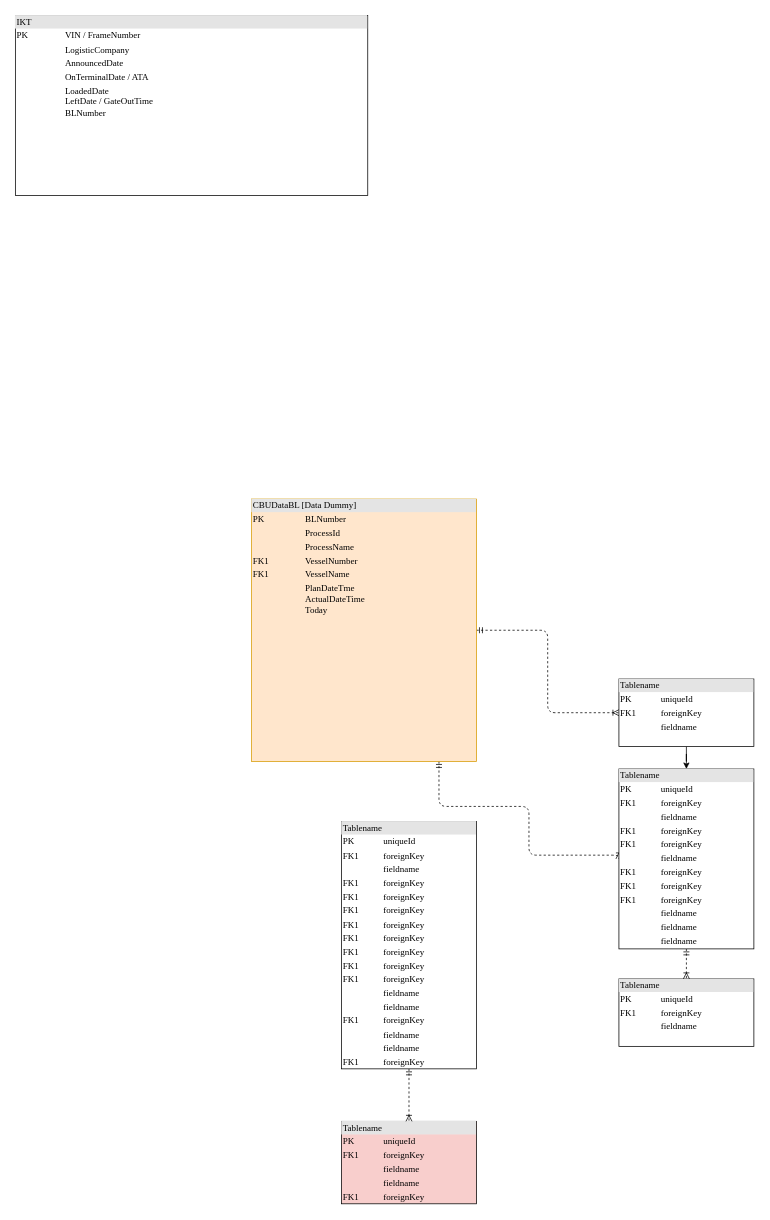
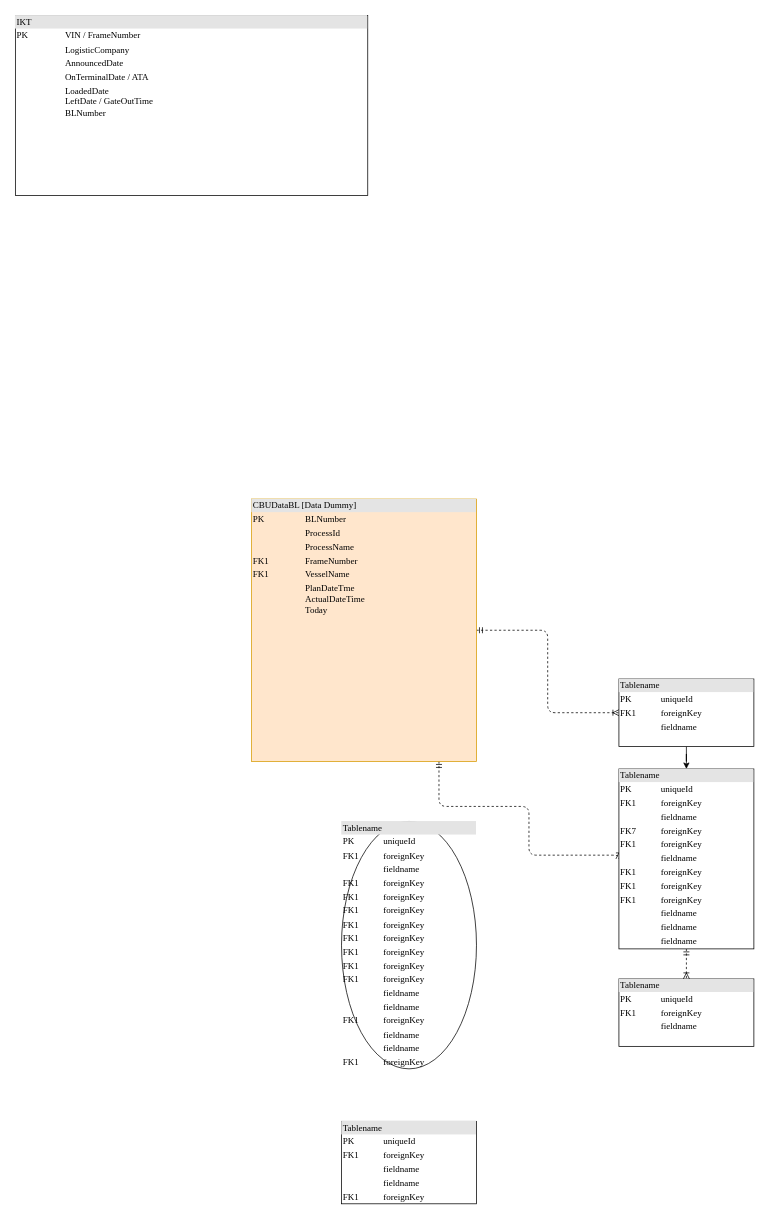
- <mxCell id="4" value="&lt;div style=&quot;box-sizing: border-box ; width: 100% ; background: #e4e4e4 ; padding: 2px&quot;&gt;CBUDataBL [Data Dummy]&lt;/div&gt;&lt;table style=&quot;width: 100% ; font-size: 1em&quot; cellpadding=&quot;2&quot; cellspacing=&quot;0&quot;&gt;&lt;tbody&gt;&lt;tr&gt;&lt;td&gt;PK&lt;/td&gt;&lt;td&gt;BLNumber&lt;/td&gt;&lt;/tr&gt;&lt;tr&gt;&lt;td&gt;&lt;/td&gt;&lt;td&gt;ProcessId&lt;/td&gt;&lt;/tr&gt;&lt;tr&gt;&lt;td&gt;&lt;br&gt;&lt;/td&gt;&lt;td&gt;ProcessName&lt;/td&gt;&lt;/tr&gt;&lt;tr&gt;&lt;td&gt;FK1&lt;br&gt;&lt;/td&gt;&lt;td&gt;VesselNumber&lt;/td&gt;&lt;/tr&gt;&lt;tr&gt;&lt;td&gt;FK1&lt;br&gt;&lt;/td&gt;&lt;td&gt;VesselName&lt;/td&gt;&lt;/tr&gt;&lt;tr&gt;&lt;td&gt;&lt;br&gt;&lt;/td&gt;&lt;td&gt;PlanDateTme&lt;br&gt;ActualDateTime&lt;br&gt;Today&lt;/td&gt;&lt;/tr&gt;&lt;tr&gt;&lt;td&gt;&lt;br&gt;&lt;/td&gt;&lt;td&gt;&lt;br&gt;&lt;/td&gt;&lt;/tr&gt;&lt;tr&gt;&lt;td&gt;&lt;br&gt;&lt;/td&gt;&lt;td&gt;&lt;br&gt;&lt;/td&gt;&lt;/tr&gt;&lt;tr&gt;&lt;td&gt;&lt;br&gt;&lt;/td&gt;&lt;td&gt;&lt;br&gt;&lt;/td&gt;&lt;/tr&gt;&lt;/tbody&gt;&lt;/table&gt;" style="verticalAlign=top;align=left;overflow=fill;html=1;rounded=0;shadow=0;comic=0;labelBackgroundColor=none;strokeColor=#d79b00;strokeWidth=1;fillColor=#ffe6cc;fontFamily=Verdana;fontSize=12;" parent="1" vertex="1"><mxGeometry x="335" y="665" width="300" height="350" as="geometry" /></mxCell>
+ <mxCell id="4" value="&lt;div style=&quot;box-sizing: border-box ; width: 100% ; background: #e4e4e4 ; padding: 2px&quot;&gt;CBUDataBL [Data Dummy]&lt;/div&gt;&lt;table style=&quot;width: 100% ; font-size: 1em&quot; cellpadding=&quot;2&quot; cellspacing=&quot;0&quot;&gt;&lt;tbody&gt;&lt;tr&gt;&lt;td&gt;PK&lt;/td&gt;&lt;td&gt;BLNumber&lt;/td&gt;&lt;/tr&gt;&lt;tr&gt;&lt;td&gt;&lt;/td&gt;&lt;td&gt;ProcessId&lt;/td&gt;&lt;/tr&gt;&lt;tr&gt;&lt;td&gt;&lt;br&gt;&lt;/td&gt;&lt;td&gt;ProcessName&lt;/td&gt;&lt;/tr&gt;&lt;tr&gt;&lt;td&gt;FK1&lt;br&gt;&lt;/td&gt;&lt;td&gt;FrameNumber&lt;/td&gt;&lt;/tr&gt;&lt;tr&gt;&lt;td&gt;FK1&lt;br&gt;&lt;/td&gt;&lt;td&gt;VesselName&lt;/td&gt;&lt;/tr&gt;&lt;tr&gt;&lt;td&gt;&lt;br&gt;&lt;/td&gt;&lt;td&gt;PlanDateTme&lt;br&gt;ActualDateTime&lt;br&gt;Today&lt;/td&gt;&lt;/tr&gt;&lt;tr&gt;&lt;td&gt;&lt;br&gt;&lt;/td&gt;&lt;td&gt;&lt;br&gt;&lt;/td&gt;&lt;/tr&gt;&lt;tr&gt;&lt;td&gt;&lt;br&gt;&lt;/td&gt;&lt;td&gt;&lt;br&gt;&lt;/td&gt;&lt;/tr&gt;&lt;tr&gt;&lt;td&gt;&lt;br&gt;&lt;/td&gt;&lt;td&gt;&lt;br&gt;&lt;/td&gt;&lt;/tr&gt;&lt;/tbody&gt;&lt;/table&gt;" style="verticalAlign=top;align=left;overflow=fill;html=1;rounded=0;shadow=0;comic=0;labelBackgroundColor=none;strokeColor=#d79b00;strokeWidth=1;fillColor=#ffe6cc;fontFamily=Verdana;fontSize=12;" parent="1" vertex="1"><mxGeometry x="335" y="665" width="300" height="350" as="geometry" /></mxCell>
- <mxCell id="10" value="&lt;div style=&quot;box-sizing: border-box ; width: 100% ; background: #e4e4e4 ; padding: 2px&quot;&gt;Tablename&lt;/div&gt;&lt;table style=&quot;width: 100% ; font-size: 1em&quot; cellpadding=&quot;2&quot; cellspacing=&quot;0&quot;&gt;&lt;tbody&gt;&lt;tr&gt;&lt;td&gt;PK&lt;/td&gt;&lt;td&gt;uniqueId&lt;/td&gt;&lt;/tr&gt;&lt;tr&gt;&lt;td&gt;FK1&lt;/td&gt;&lt;td&gt;foreignKey&lt;/td&gt;&lt;/tr&gt;&lt;tr&gt;&lt;td&gt;&lt;/td&gt;&lt;td&gt;fieldname&lt;/td&gt;&lt;/tr&gt;&lt;tr&gt;&lt;td&gt;FK1&lt;br&gt;&lt;/td&gt;&lt;td&gt;foreignKey&lt;br&gt;&lt;/td&gt;&lt;/tr&gt;&lt;tr&gt;&lt;td&gt;FK1&lt;br&gt;&lt;/td&gt;&lt;td&gt;foreignKey&lt;br&gt;&lt;/td&gt;&lt;/tr&gt;&lt;tr&gt;&lt;td&gt;&lt;br&gt;&lt;/td&gt;&lt;td&gt;fieldname&lt;br&gt;&lt;/td&gt;&lt;/tr&gt;&lt;tr&gt;&lt;td&gt;FK1&lt;br&gt;&lt;/td&gt;&lt;td&gt;foreignKey&lt;br&gt;&lt;/td&gt;&lt;/tr&gt;&lt;tr&gt;&lt;td&gt;FK1&lt;br&gt;&lt;/td&gt;&lt;td&gt;foreignKey&lt;br&gt;&lt;/td&gt;&lt;/tr&gt;&lt;tr&gt;&lt;td&gt;FK1&lt;br&gt;&lt;/td&gt;&lt;td&gt;foreignKey&lt;br&gt;&lt;/td&gt;&lt;/tr&gt;&lt;tr&gt;&lt;td&gt;&lt;br&gt;&lt;/td&gt;&lt;td&gt;fieldname&lt;br&gt;&lt;/td&gt;&lt;/tr&gt;&lt;tr&gt;&lt;td&gt;&lt;br&gt;&lt;/td&gt;&lt;td&gt;fieldname&lt;br&gt;&lt;/td&gt;&lt;/tr&gt;&lt;tr&gt;&lt;td&gt;&lt;br&gt;&lt;/td&gt;&lt;td&gt;fieldname&lt;br&gt;&lt;/td&gt;&lt;/tr&gt;&lt;/tbody&gt;&lt;/table&gt;" style="verticalAlign=top;align=left;overflow=fill;html=1;rounded=0;shadow=0;comic=0;labelBackgroundColor=none;strokeColor=#000000;strokeWidth=1;fillColor=#ffffff;fontFamily=Verdana;fontSize=12;fontColor=#000000;" parent="1" vertex="1"><mxGeometry x="825" y="1025" width="180" height="240" as="geometry" /></mxCell>
+ <mxCell id="10" value="&lt;div style=&quot;box-sizing: border-box ; width: 100% ; background: #e4e4e4 ; padding: 2px&quot;&gt;Tablename&lt;/div&gt;&lt;table style=&quot;width: 100% ; font-size: 1em&quot; cellpadding=&quot;2&quot; cellspacing=&quot;0&quot;&gt;&lt;tbody&gt;&lt;tr&gt;&lt;td&gt;PK&lt;/td&gt;&lt;td&gt;uniqueId&lt;/td&gt;&lt;/tr&gt;&lt;tr&gt;&lt;td&gt;FK1&lt;/td&gt;&lt;td&gt;foreignKey&lt;/td&gt;&lt;/tr&gt;&lt;tr&gt;&lt;td&gt;&lt;/td&gt;&lt;td&gt;fieldname&lt;/td&gt;&lt;/tr&gt;&lt;tr&gt;&lt;td&gt;FK7&lt;br&gt;&lt;/td&gt;&lt;td&gt;foreignKey&lt;br&gt;&lt;/td&gt;&lt;/tr&gt;&lt;tr&gt;&lt;td&gt;FK1&lt;br&gt;&lt;/td&gt;&lt;td&gt;foreignKey&lt;br&gt;&lt;/td&gt;&lt;/tr&gt;&lt;tr&gt;&lt;td&gt;&lt;br&gt;&lt;/td&gt;&lt;td&gt;fieldname&lt;br&gt;&lt;/td&gt;&lt;/tr&gt;&lt;tr&gt;&lt;td&gt;FK1&lt;br&gt;&lt;/td&gt;&lt;td&gt;foreignKey&lt;br&gt;&lt;/td&gt;&lt;/tr&gt;&lt;tr&gt;&lt;td&gt;FK1&lt;br&gt;&lt;/td&gt;&lt;td&gt;foreignKey&lt;br&gt;&lt;/td&gt;&lt;/tr&gt;&lt;tr&gt;&lt;td&gt;FK1&lt;br&gt;&lt;/td&gt;&lt;td&gt;foreignKey&lt;br&gt;&lt;/td&gt;&lt;/tr&gt;&lt;tr&gt;&lt;td&gt;&lt;br&gt;&lt;/td&gt;&lt;td&gt;fieldname&lt;br&gt;&lt;/td&gt;&lt;/tr&gt;&lt;tr&gt;&lt;td&gt;&lt;br&gt;&lt;/td&gt;&lt;td&gt;fieldname&lt;br&gt;&lt;/td&gt;&lt;/tr&gt;&lt;tr&gt;&lt;td&gt;&lt;br&gt;&lt;/td&gt;&lt;td&gt;fieldname&lt;br&gt;&lt;/td&gt;&lt;/tr&gt;&lt;/tbody&gt;&lt;/table&gt;" style="verticalAlign=top;align=left;overflow=fill;html=1;rounded=0;shadow=0;comic=0;labelBackgroundColor=none;strokeColor=#000000;strokeWidth=1;fillColor=#ffffff;fontFamily=Verdana;fontSize=12;fontColor=#000000;" parent="1" vertex="1"><mxGeometry x="825" y="1025" width="180" height="240" as="geometry" /></mxCell>
- <mxCell id="7" value="&lt;div style=&quot;box-sizing: border-box ; width: 100% ; background: #e4e4e4 ; padding: 2px&quot;&gt;Tablename&lt;/div&gt;&lt;table style=&quot;width: 100% ; font-size: 1em&quot; cellpadding=&quot;2&quot; cellspacing=&quot;0&quot;&gt;&lt;tbody&gt;&lt;tr&gt;&lt;td&gt;PK&lt;/td&gt;&lt;td&gt;uniqueId&lt;/td&gt;&lt;/tr&gt;&lt;tr&gt;&lt;td&gt;FK1&lt;/td&gt;&lt;td&gt;foreignKey&lt;/td&gt;&lt;/tr&gt;&lt;tr&gt;&lt;td&gt;&lt;/td&gt;&lt;td&gt;fieldname&lt;/td&gt;&lt;/tr&gt;&lt;tr&gt;&lt;td&gt;FK1&lt;br&gt;&lt;/td&gt;&lt;td&gt;foreignKey&lt;br&gt;&lt;/td&gt;&lt;/tr&gt;&lt;tr&gt;&lt;td&gt;FK1&lt;br&gt;&lt;/td&gt;&lt;td&gt;foreignKey&lt;br&gt;&lt;/td&gt;&lt;/tr&gt;&lt;tr&gt;&lt;td&gt;FK1&lt;br&gt;&lt;/td&gt;&lt;td&gt;foreignKey&lt;br&gt;&lt;/td&gt;&lt;/tr&gt;&lt;tr&gt;&lt;td&gt;FK1&lt;br&gt;&lt;/td&gt;&lt;td&gt;foreignKey&lt;br&gt;&lt;/td&gt;&lt;/tr&gt;&lt;tr&gt;&lt;td&gt;FK1&lt;br&gt;&lt;/td&gt;&lt;td&gt;foreignKey&lt;br&gt;&lt;/td&gt;&lt;/tr&gt;&lt;tr&gt;&lt;td&gt;FK1&lt;br&gt;&lt;/td&gt;&lt;td&gt;foreignKey&lt;br&gt;&lt;/td&gt;&lt;/tr&gt;&lt;tr&gt;&lt;td&gt;FK1&lt;br&gt;&lt;/td&gt;&lt;td&gt;foreignKey&lt;br&gt;&lt;/td&gt;&lt;/tr&gt;&lt;tr&gt;&lt;td&gt;FK1&lt;br&gt;&lt;/td&gt;&lt;td&gt;foreignKey&lt;br&gt;&lt;/td&gt;&lt;/tr&gt;&lt;tr&gt;&lt;td&gt;&lt;br&gt;&lt;/td&gt;&lt;td&gt;fieldname&lt;br&gt;&lt;/td&gt;&lt;/tr&gt;&lt;tr&gt;&lt;td&gt;&lt;br&gt;&lt;/td&gt;&lt;td&gt;fieldname&lt;br&gt;&lt;/td&gt;&lt;/tr&gt;&lt;tr&gt;&lt;td&gt;FK1&lt;br&gt;&lt;/td&gt;&lt;td&gt;foreignKey&lt;br&gt;&lt;/td&gt;&lt;/tr&gt;&lt;tr&gt;&lt;td&gt;&lt;br&gt;&lt;/td&gt;&lt;td&gt;fieldname&lt;br&gt;&lt;/td&gt;&lt;/tr&gt;&lt;tr&gt;&lt;td&gt;&lt;br&gt;&lt;/td&gt;&lt;td&gt;fieldname&lt;br&gt;&lt;/td&gt;&lt;/tr&gt;&lt;tr&gt;&lt;td&gt;FK1&lt;br&gt;&lt;/td&gt;&lt;td&gt;foreignKey&lt;br&gt;&lt;/td&gt;&lt;/tr&gt;&lt;/tbody&gt;&lt;/table&gt;" style="verticalAlign=top;align=left;overflow=fill;html=1;rounded=0;shadow=0;comic=0;labelBackgroundColor=none;strokeColor=#000000;strokeWidth=1;fillColor=#ffffff;fontFamily=Verdana;fontSize=12;fontColor=#000000;" parent="1" vertex="1"><mxGeometry x="455" y="1095" width="180" height="330" as="geometry" /></mxCell>
+ <mxCell id="7" value="&lt;div style=&quot;box-sizing: border-box ; width: 100% ; background: #e4e4e4 ; padding: 2px&quot;&gt;Tablename&lt;/div&gt;&lt;table style=&quot;width: 100% ; font-size: 1em&quot; cellpadding=&quot;2&quot; cellspacing=&quot;0&quot;&gt;&lt;tbody&gt;&lt;tr&gt;&lt;td&gt;PK&lt;/td&gt;&lt;td&gt;uniqueId&lt;/td&gt;&lt;/tr&gt;&lt;tr&gt;&lt;td&gt;FK1&lt;/td&gt;&lt;td&gt;foreignKey&lt;/td&gt;&lt;/tr&gt;&lt;tr&gt;&lt;td&gt;&lt;/td&gt;&lt;td&gt;fieldname&lt;/td&gt;&lt;/tr&gt;&lt;tr&gt;&lt;td&gt;FK1&lt;br&gt;&lt;/td&gt;&lt;td&gt;foreignKey&lt;br&gt;&lt;/td&gt;&lt;/tr&gt;&lt;tr&gt;&lt;td&gt;FK1&lt;br&gt;&lt;/td&gt;&lt;td&gt;foreignKey&lt;br&gt;&lt;/td&gt;&lt;/tr&gt;&lt;tr&gt;&lt;td&gt;FK1&lt;br&gt;&lt;/td&gt;&lt;td&gt;foreignKey&lt;br&gt;&lt;/td&gt;&lt;/tr&gt;&lt;tr&gt;&lt;td&gt;FK1&lt;br&gt;&lt;/td&gt;&lt;td&gt;foreignKey&lt;br&gt;&lt;/td&gt;&lt;/tr&gt;&lt;tr&gt;&lt;td&gt;FK1&lt;br&gt;&lt;/td&gt;&lt;td&gt;foreignKey&lt;br&gt;&lt;/td&gt;&lt;/tr&gt;&lt;tr&gt;&lt;td&gt;FK1&lt;br&gt;&lt;/td&gt;&lt;td&gt;foreignKey&lt;br&gt;&lt;/td&gt;&lt;/tr&gt;&lt;tr&gt;&lt;td&gt;FK1&lt;br&gt;&lt;/td&gt;&lt;td&gt;foreignKey&lt;br&gt;&lt;/td&gt;&lt;/tr&gt;&lt;tr&gt;&lt;td&gt;FK1&lt;br&gt;&lt;/td&gt;&lt;td&gt;foreignKey&lt;br&gt;&lt;/td&gt;&lt;/tr&gt;&lt;tr&gt;&lt;td&gt;&lt;br&gt;&lt;/td&gt;&lt;td&gt;fieldname&lt;br&gt;&lt;/td&gt;&lt;/tr&gt;&lt;tr&gt;&lt;td&gt;&lt;br&gt;&lt;/td&gt;&lt;td&gt;fieldname&lt;br&gt;&lt;/td&gt;&lt;/tr&gt;&lt;tr&gt;&lt;td&gt;FK1&lt;br&gt;&lt;/td&gt;&lt;td&gt;foreignKey&lt;br&gt;&lt;/td&gt;&lt;/tr&gt;&lt;tr&gt;&lt;td&gt;&lt;br&gt;&lt;/td&gt;&lt;td&gt;fieldname&lt;br&gt;&lt;/td&gt;&lt;/tr&gt;&lt;tr&gt;&lt;td&gt;&lt;br&gt;&lt;/td&gt;&lt;td&gt;fieldname&lt;br&gt;&lt;/td&gt;&lt;/tr&gt;&lt;tr&gt;&lt;td&gt;FK1&lt;br&gt;&lt;/td&gt;&lt;td&gt;foreignKey&lt;br&gt;&lt;/td&gt;&lt;/tr&gt;&lt;/tbody&gt;&lt;/table&gt;" style="ellipse;verticalAlign=top;align=left;overflow=fill;html=1;shadow=0;comic=0;labelBackgroundColor=none;strokeColor=#000000;strokeWidth=1;fillColor=#ffffff;fontFamily=Verdana;fontSize=12;fontColor=#000000;" parent="1" vertex="1"><mxGeometry x="455" y="1095" width="180" height="330" as="geometry" /></mxCell>
- <mxCell id="6" style="edgeStyle=orthogonalEdgeStyle;html=1;entryX=0.5;entryY=0;labelBackgroundColor=none;startArrow=ERmandOne;endArrow=ERoneToMany;fontFamily=Verdana;fontSize=12;align=left;dashed=1;" parent="1" source="7" target="5" edge="1"><mxGeometry relative="1" as="geometry" /></mxCell>
- <mxCell id="5" value="&lt;div style=&quot;box-sizing: border-box ; width: 100% ; background: #e4e4e4 ; padding: 2px&quot;&gt;Tablename&lt;/div&gt;&lt;table style=&quot;width: 100% ; font-size: 1em&quot; cellpadding=&quot;2&quot; cellspacing=&quot;0&quot;&gt;&lt;tbody&gt;&lt;tr&gt;&lt;td&gt;PK&lt;/td&gt;&lt;td&gt;uniqueId&lt;/td&gt;&lt;/tr&gt;&lt;tr&gt;&lt;td&gt;FK1&lt;/td&gt;&lt;td&gt;foreignKey&lt;/td&gt;&lt;/tr&gt;&lt;tr&gt;&lt;td&gt;&lt;/td&gt;&lt;td&gt;fieldname&lt;/td&gt;&lt;/tr&gt;&lt;tr&gt;&lt;td&gt;&lt;br&gt;&lt;/td&gt;&lt;td&gt;fieldname&lt;br&gt;&lt;/td&gt;&lt;/tr&gt;&lt;tr&gt;&lt;td&gt;FK1&lt;br&gt;&lt;/td&gt;&lt;td&gt;foreignKey&lt;br&gt;&lt;/td&gt;&lt;/tr&gt;&lt;/tbody&gt;&lt;/table&gt;" style="verticalAlign=top;align=left;overflow=fill;html=1;rounded=0;shadow=0;comic=0;labelBackgroundColor=none;strokeColor=#000000;strokeWidth=1;fillColor=#f8cecc;fontFamily=Verdana;fontSize=12;fontColor=#000000;" parent="1" vertex="1"><mxGeometry x="455" y="1495" width="180" height="110" as="geometry" /></mxCell>
+ <mxCell id="5" value="&lt;div style=&quot;box-sizing: border-box ; width: 100% ; background: #e4e4e4 ; padding: 2px&quot;&gt;Tablename&lt;/div&gt;&lt;table style=&quot;width: 100% ; font-size: 1em&quot; cellpadding=&quot;2&quot; cellspacing=&quot;0&quot;&gt;&lt;tbody&gt;&lt;tr&gt;&lt;td&gt;PK&lt;/td&gt;&lt;td&gt;uniqueId&lt;/td&gt;&lt;/tr&gt;&lt;tr&gt;&lt;td&gt;FK1&lt;/td&gt;&lt;td&gt;foreignKey&lt;/td&gt;&lt;/tr&gt;&lt;tr&gt;&lt;td&gt;&lt;/td&gt;&lt;td&gt;fieldname&lt;/td&gt;&lt;/tr&gt;&lt;tr&gt;&lt;td&gt;&lt;br&gt;&lt;/td&gt;&lt;td&gt;fieldname&lt;br&gt;&lt;/td&gt;&lt;/tr&gt;&lt;tr&gt;&lt;td&gt;FK1&lt;br&gt;&lt;/td&gt;&lt;td&gt;foreignKey&lt;br&gt;&lt;/td&gt;&lt;/tr&gt;&lt;/tbody&gt;&lt;/table&gt;" style="verticalAlign=top;align=left;overflow=fill;html=1;rounded=0;shadow=0;comic=0;labelBackgroundColor=none;strokeColor=#000000;strokeWidth=1;fillColor=#ffffff;fontFamily=Verdana;fontSize=12;fontColor=#000000;" parent="1" vertex="1"><mxGeometry x="455" y="1495" width="180" height="110" as="geometry" /></mxCell>
